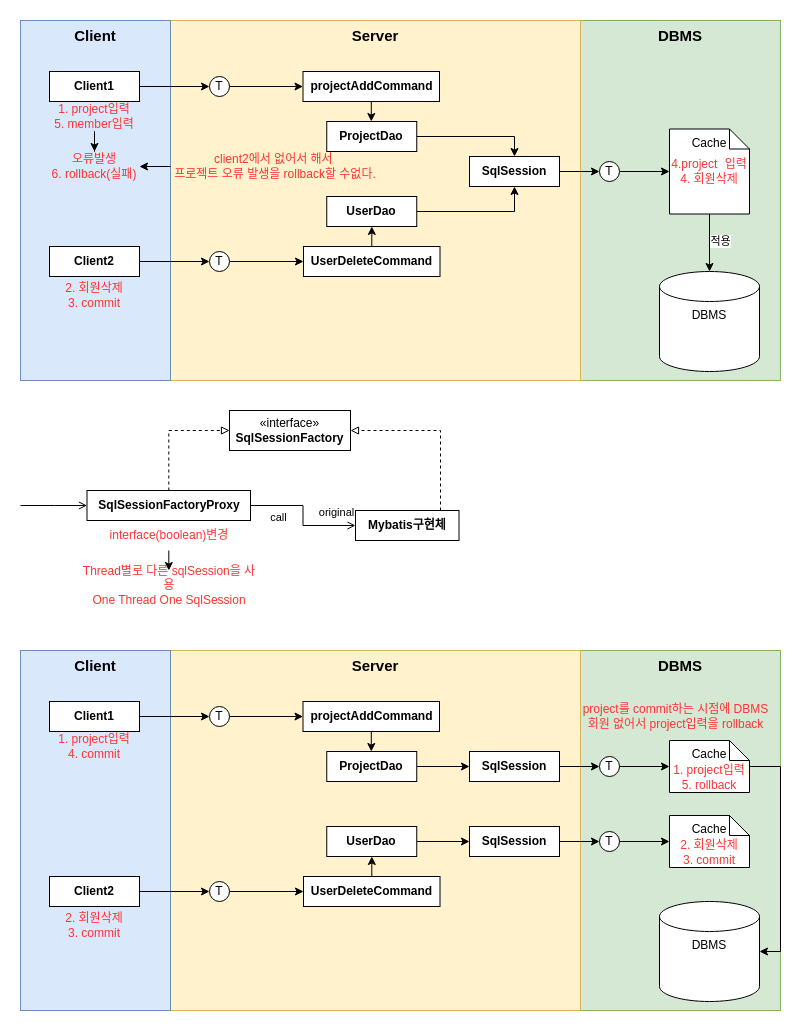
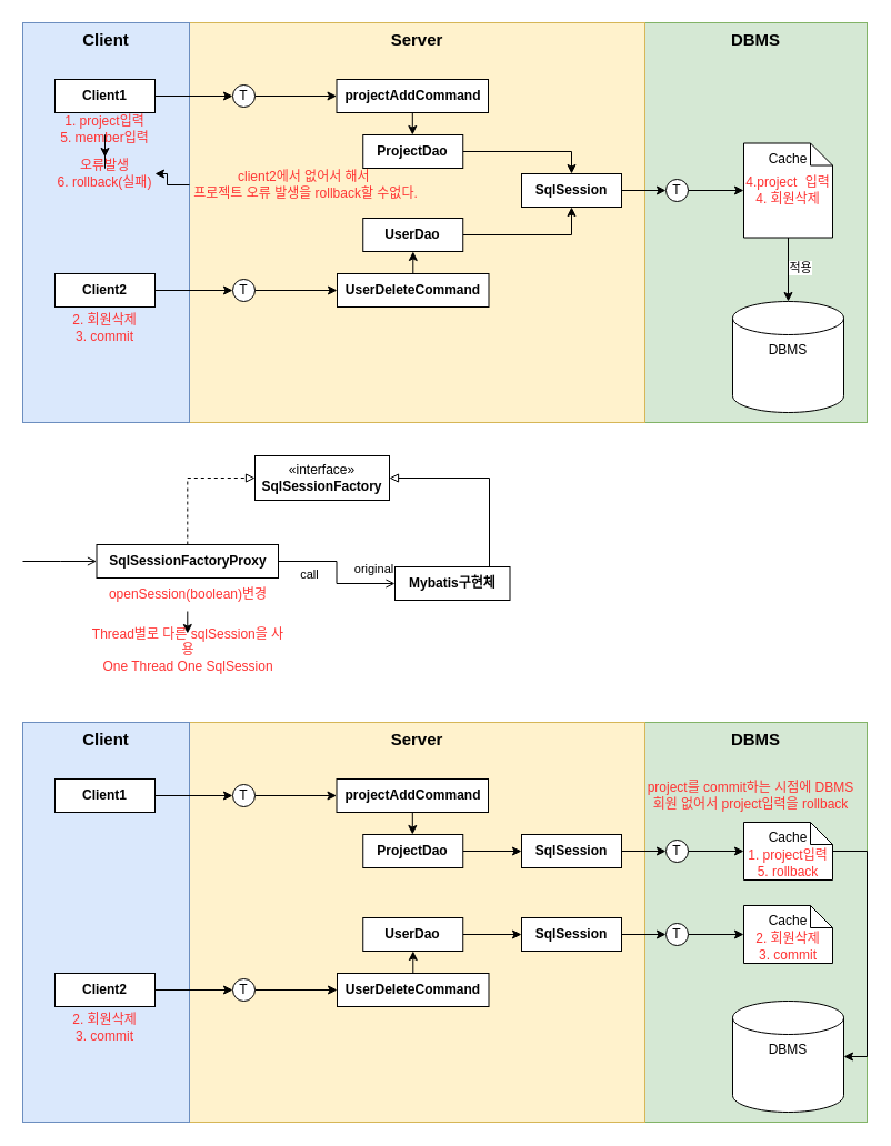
- <mxCell id="35" value="오류발생&lt;div&gt;6. rollback(실패)&lt;/div&gt;" style="text;html=1;align=center;verticalAlign=middle;whiteSpace=wrap;rounded=0;fontColor=#FF3333;" vertex="1" parent="1"><mxGeometry x="49" y="151" width="90" height="30" as="geometry" /></mxCell>
+ <mxCell id="35" value="오류발생&lt;div&gt;6. rollback(실패)&lt;/div&gt;" style="text;html=1;align=center;verticalAlign=middle;whiteSpace=wrap;rounded=0;fontColor=#FF3333;" vertex="1" parent="1"><mxGeometry x="49" y="141" width="90" height="30" as="geometry" /></mxCell>
- <mxCell id="44" style="edgeStyle=orthogonalEdgeStyle;rounded=0;orthogonalLoop=1;jettySize=auto;html=1;entryX=1;entryY=0.5;entryDx=0;entryDy=0;endArrow=block;endFill=0;dashed=1;" edge="1" parent="1" source="45" target="46"><mxGeometry relative="1" as="geometry"><Array as="points"><mxPoint x="440" y="430" /></Array></mxGeometry></mxCell>
+ <mxCell id="44" style="edgeStyle=orthogonalEdgeStyle;rounded=0;orthogonalLoop=1;jettySize=auto;html=1;entryX=1;entryY=0.5;entryDx=0;entryDy=0;endArrow=block;endFill=0;dashed=0;" edge="1" parent="1" source="45" target="46"><mxGeometry relative="1" as="geometry"><Array as="points"><mxPoint x="440" y="430" /></Array></mxGeometry></mxCell>
- <mxCell id="48" value="interface(boolean)변경" style="text;html=1;align=center;verticalAlign=middle;whiteSpace=wrap;rounded=0;fontColor=#FF3333;" vertex="1" parent="1"><mxGeometry x="86.5" y="520" width="163.5" height="30" as="geometry" /></mxCell>
+ <mxCell id="48" value="openSession(boolean)변경" style="text;html=1;align=center;verticalAlign=middle;whiteSpace=wrap;rounded=0;fontColor=#FF3333;" vertex="1" parent="1"><mxGeometry x="86.5" y="520" width="163.5" height="30" as="geometry" /></mxCell>
- <mxCell id="79" value="1. project입력&lt;div&gt;4. commit&lt;/div&gt;" style="text;html=1;align=center;verticalAlign=middle;whiteSpace=wrap;rounded=0;fontColor=#FF3333;" vertex="1" parent="1"><mxGeometry x="49" y="731" width="90" height="30" as="geometry" /></mxCell>
